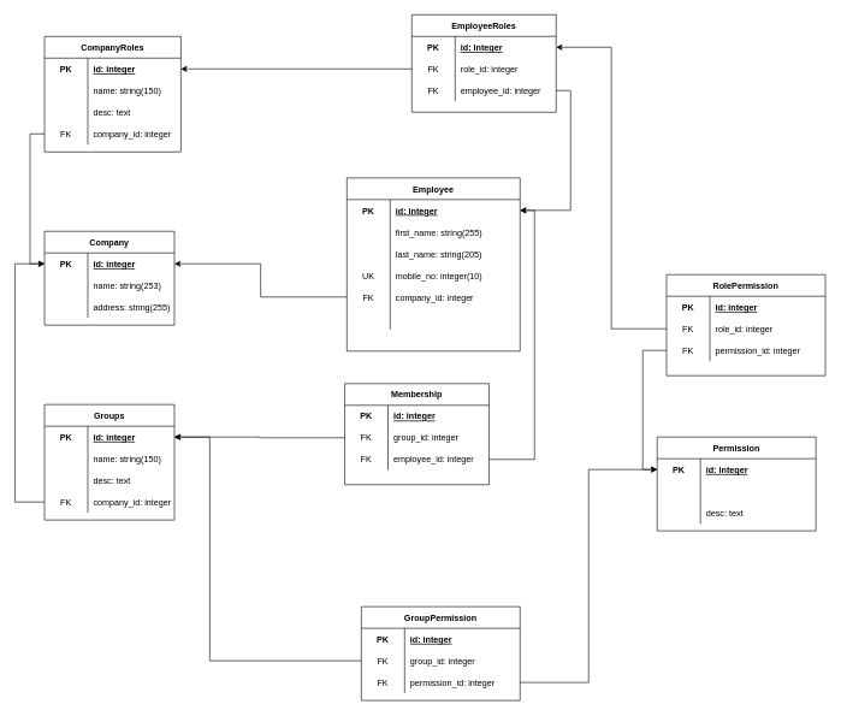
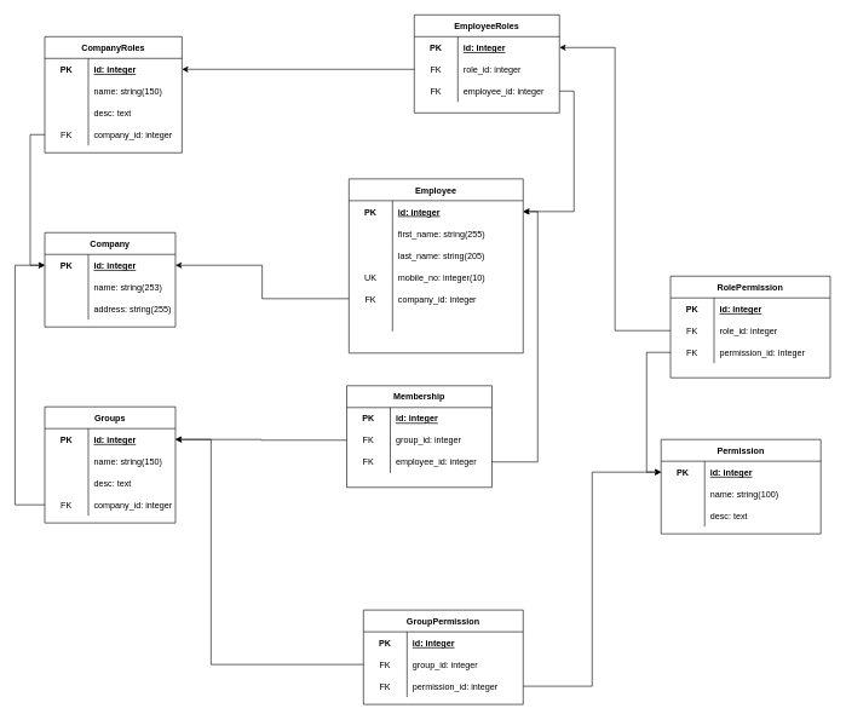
+ <mxCell id="90" value="name: string(100)" style="shape=partialRectangle;connectable=0;fillColor=none;top=0;left=0;bottom=0;right=0;align=left;spacingLeft=6;overflow=hidden;" vertex="1" parent="88"><mxGeometry x="60" width="160" height="30" as="geometry" /></mxCell>
